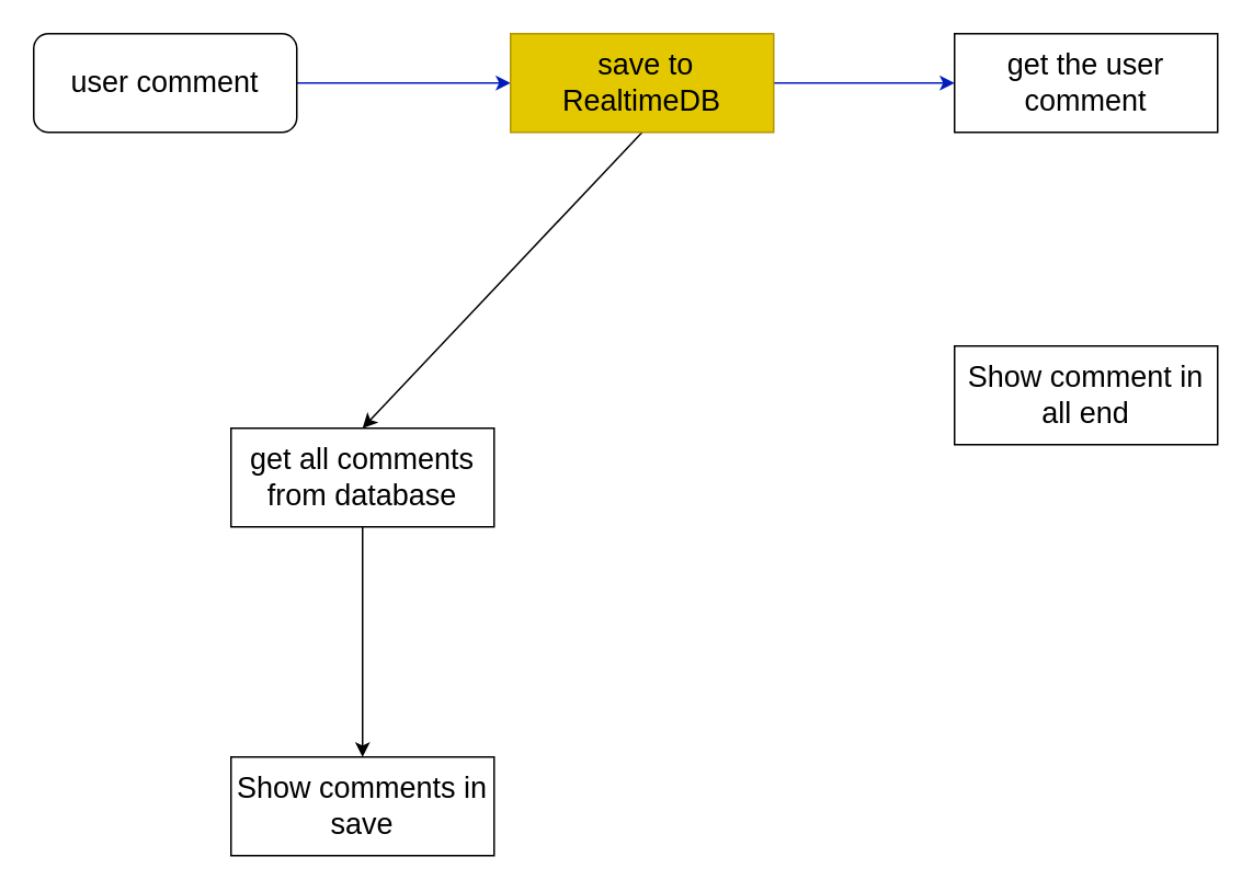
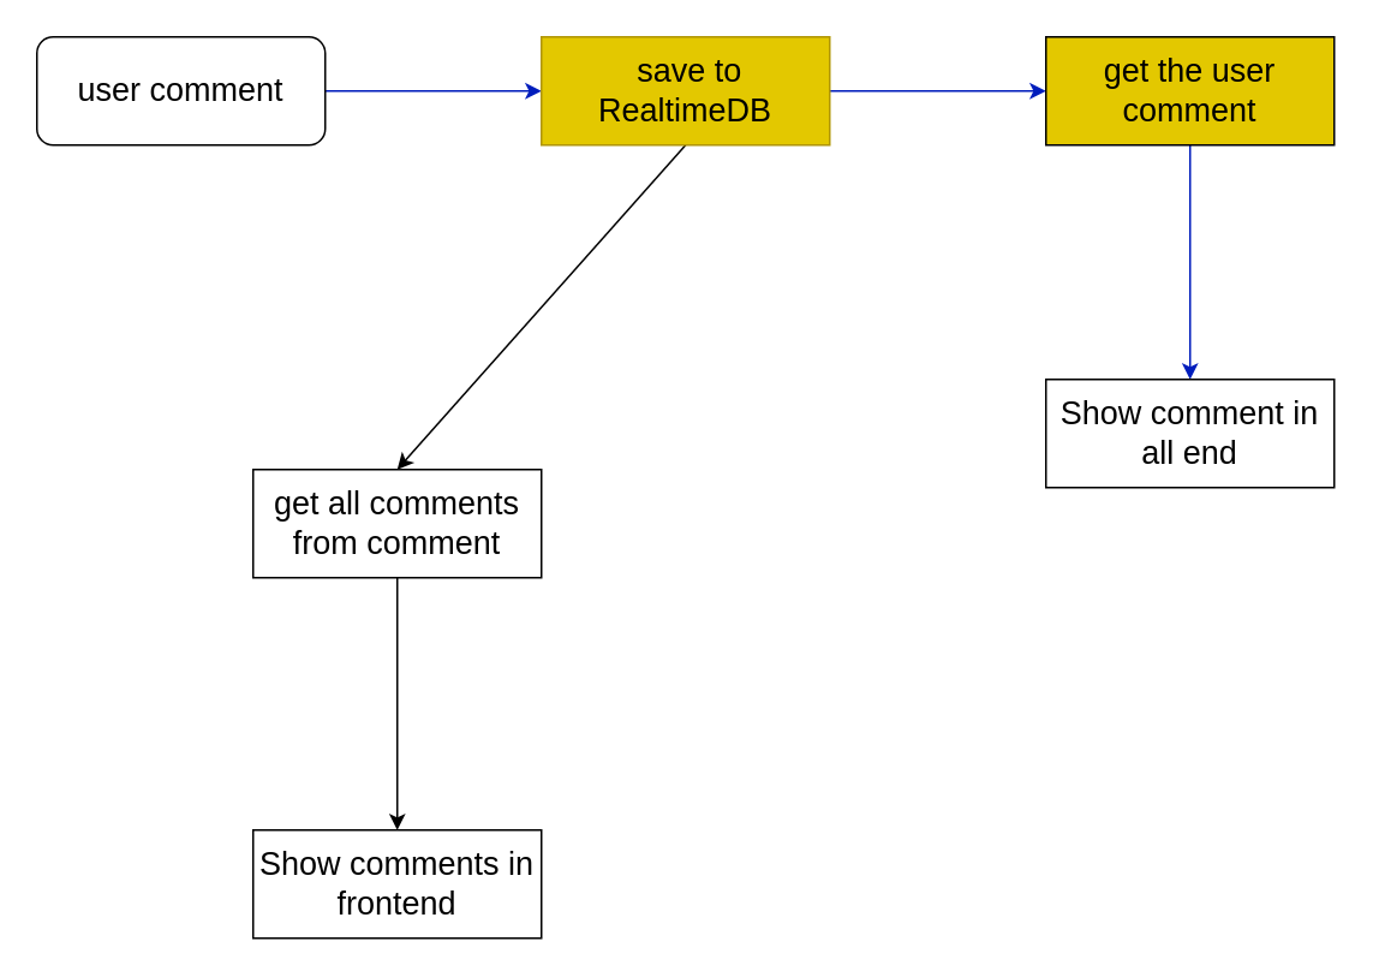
- <mxCell id="6" value="&lt;span style=&quot;font-size: 18px;&quot;&gt;&amp;nbsp;save to RealtimeDB&lt;/span&gt;" style="whiteSpace=wrap;html=1;fillColor=#e3c800;fontColor=#000000;strokeColor=#B09500;" parent="1" vertex="1"><mxGeometry x="310" y="20" width="160" height="60" as="geometry" /></mxCell>
+ <mxCell id="6" value="&lt;span style=&quot;font-size: 18px;&quot;&gt;&amp;nbsp;save to RealtimeDB&lt;/span&gt;" style="whiteSpace=wrap;html=1;fillColor=#e3c800;fontColor=#000000;strokeColor=#B09500;" parent="1" vertex="1"><mxGeometry x="300" y="20" width="160" height="60" as="geometry" /></mxCell>
- <mxCell id="8" value="&lt;font style=&quot;font-size: 18px;&quot;&gt;get the user comment&lt;/font&gt;" style="whiteSpace=wrap;html=1;" parent="1" vertex="1"><mxGeometry x="580" y="20" width="160" height="60" as="geometry" /></mxCell>
+ <mxCell id="8" value="&lt;font style=&quot;font-size: 18px;&quot;&gt;get the user comment&lt;/font&gt;" style="whiteSpace=wrap;html=1;fillColor=#e3c800;" parent="1" vertex="1"><mxGeometry x="580" y="20" width="160" height="60" as="geometry" /></mxCell>
+ <mxCell id="7" style="edgeStyle=none;html=1;entryX=0.5;entryY=0;entryDx=0;entryDy=0;fontSize=18;fillColor=#0050ef;strokeColor=#001DBC;" parent="1" source="8" target="9" edge="1"><mxGeometry relative="1" as="geometry" /></mxCell>
- <mxCell id="11" value="&lt;span style=&quot;font-size: 18px;&quot;&gt;get all comments from database&lt;/span&gt;" style="whiteSpace=wrap;html=1;" parent="1" vertex="1"><mxGeometry x="140" y="260" width="160" height="60" as="geometry" /></mxCell>
+ <mxCell id="11" value="&lt;span style=&quot;font-size: 18px;&quot;&gt;get all comments from comment&lt;/span&gt;" style="whiteSpace=wrap;html=1;" parent="1" vertex="1"><mxGeometry x="140" y="260" width="160" height="60" as="geometry" /></mxCell>
- <mxCell id="12" value="&lt;span style=&quot;font-size: 18px;&quot;&gt;Show comments in save&lt;/span&gt;" style="whiteSpace=wrap;html=1;" parent="1" vertex="1"><mxGeometry x="140" y="460" width="160" height="60" as="geometry" /></mxCell>
+ <mxCell id="12" value="&lt;span style=&quot;font-size: 18px;&quot;&gt;Show comments in frontend&lt;/span&gt;" style="whiteSpace=wrap;html=1;" parent="1" vertex="1"><mxGeometry x="140" y="460" width="160" height="60" as="geometry" /></mxCell>
